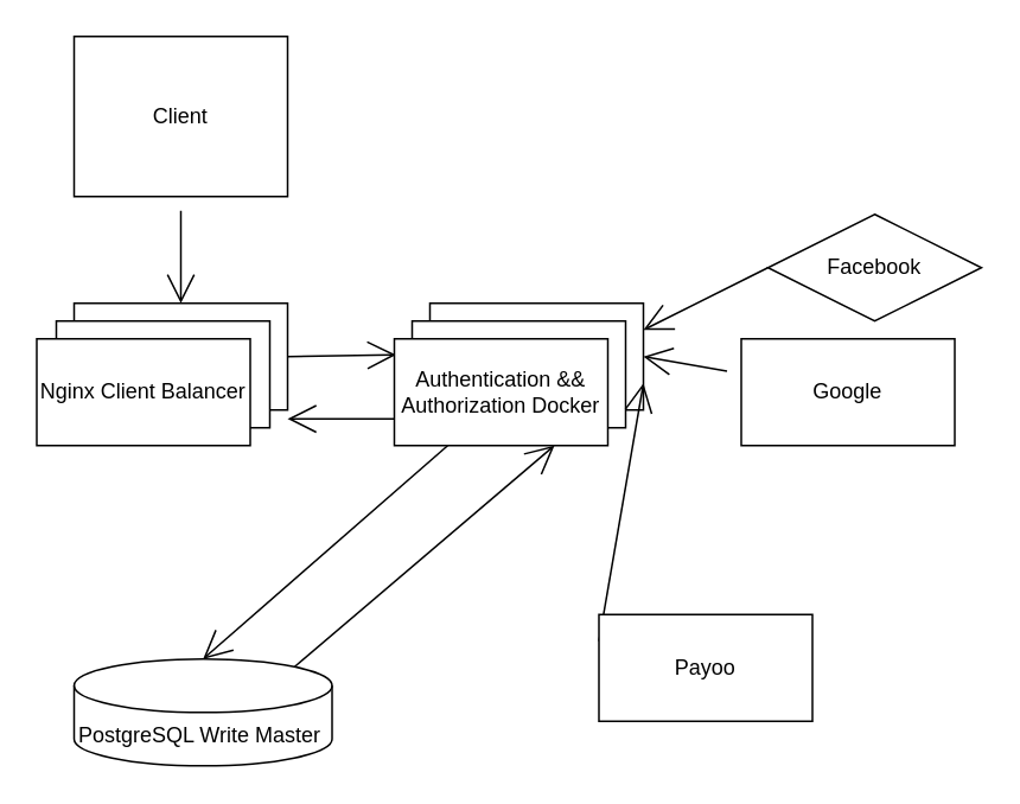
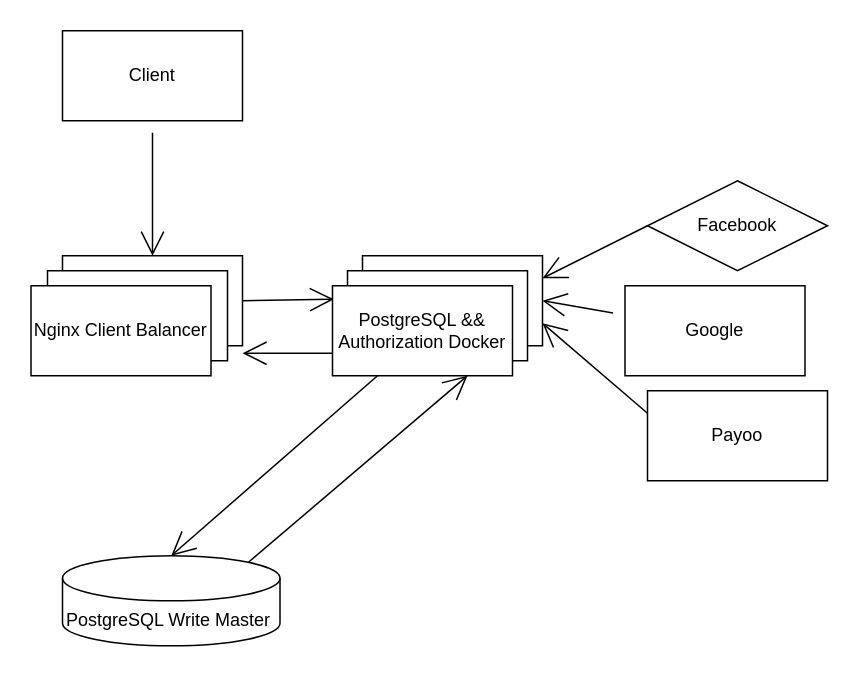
- <mxCell id="3" value="Client" style="whiteSpace=wrap;html=1;hachureGap=4;pointerEvents=0;" parent="1" vertex="1"><mxGeometry x="41" y="20" width="120" height="90" as="geometry" /></mxCell>
+ <mxCell id="3" value="Client" style="whiteSpace=wrap;html=1;hachureGap=4;pointerEvents=0;" parent="1" vertex="1"><mxGeometry x="41" y="20" width="120" height="60" as="geometry" /></mxCell>
- <mxCell id="12" value="Authentication &amp;amp;&amp;amp; Authorization Docker" style="whiteSpace=wrap;html=1;hachureGap=4;pointerEvents=0;" parent="1" vertex="1"><mxGeometry x="221" y="190" width="120" height="60" as="geometry" /></mxCell>
+ <mxCell id="12" value="PostgreSQL &amp;amp;&amp;amp; Authorization Docker" style="whiteSpace=wrap;html=1;hachureGap=4;pointerEvents=0;" parent="1" vertex="1"><mxGeometry x="221" y="190" width="120" height="60" as="geometry" /></mxCell>
- <mxCell id="20" value="Payoo" style="whiteSpace=wrap;html=1;hachureGap=4;pointerEvents=0;" parent="1" vertex="1"><mxGeometry x="336" y="345" width="120" height="60" as="geometry" /></mxCell>
+ <mxCell id="20" value="Payoo" style="whiteSpace=wrap;html=1;hachureGap=4;pointerEvents=0;" parent="1" vertex="1"><mxGeometry x="431" y="260" width="120" height="60" as="geometry" /></mxCell>
